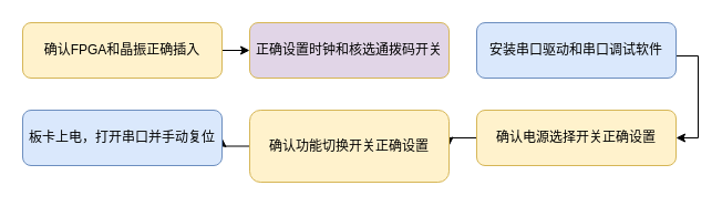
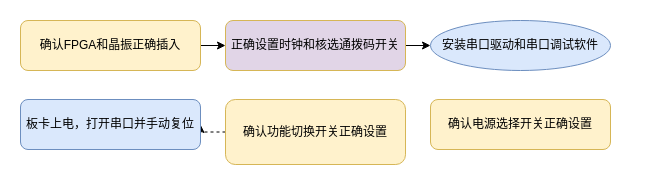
+ <mxCell id="4" style="edgeStyle=orthogonalEdgeStyle;rounded=0;orthogonalLoop=1;jettySize=auto;html=1;entryX=0;entryY=0.5;entryDx=0;entryDy=0;" edge="1" parent="1" source="5" target="9"><mxGeometry relative="1" as="geometry" /></mxCell>
- <mxCell id="9" value="安装串口驱动和串口调试软件" style="rounded=1;whiteSpace=wrap;html=1;fillColor=#dae8fc;strokeColor=#6c8ebf;" vertex="1" parent="1"><mxGeometry x="430" y="20" width="180" height="50" as="geometry" /></mxCell>
+ <mxCell id="9" value="安装串口驱动和串口调试软件" style="ellipse;whiteSpace=wrap;html=1;fillColor=#dae8fc;strokeColor=#6c8ebf;" vertex="1" parent="1"><mxGeometry x="430" y="20" width="180" height="50" as="geometry" /></mxCell>
- <mxCell id="8" style="edgeStyle=orthogonalEdgeStyle;rounded=0;orthogonalLoop=1;jettySize=auto;html=1;entryX=1;entryY=0.5;entryDx=0;entryDy=0;" edge="1" parent="1" source="9" target="7"><mxGeometry relative="1" as="geometry"><Array as="points"><mxPoint x="630" y="50" /><mxPoint x="630" y="124" /></Array></mxGeometry></mxCell>
- <mxCell id="6" style="edgeStyle=orthogonalEdgeStyle;rounded=0;orthogonalLoop=1;jettySize=auto;html=1;exitX=0;exitY=0.5;exitDx=0;exitDy=0;entryX=1;entryY=0.5;entryDx=0;entryDy=0;" edge="1" parent="1" source="7" target="11"><mxGeometry relative="1" as="geometry" /></mxCell>
- <mxCell id="10" style="edgeStyle=orthogonalEdgeStyle;rounded=0;orthogonalLoop=1;jettySize=auto;html=1;exitX=0;exitY=0.5;exitDx=0;exitDy=0;entryX=1;entryY=0.5;entryDx=0;entryDy=0;" edge="1" parent="1" source="11" target="12"><mxGeometry relative="1" as="geometry" /></mxCell>
+ <mxCell id="10" style="edgeStyle=orthogonalEdgeStyle;rounded=0;orthogonalLoop=1;jettySize=auto;html=1;exitX=0;exitY=0.5;exitDx=0;exitDy=0;entryX=1;entryY=0.5;entryDx=0;entryDy=0;dashed=1;" edge="1" parent="1" source="11" target="12"><mxGeometry relative="1" as="geometry" /></mxCell>
